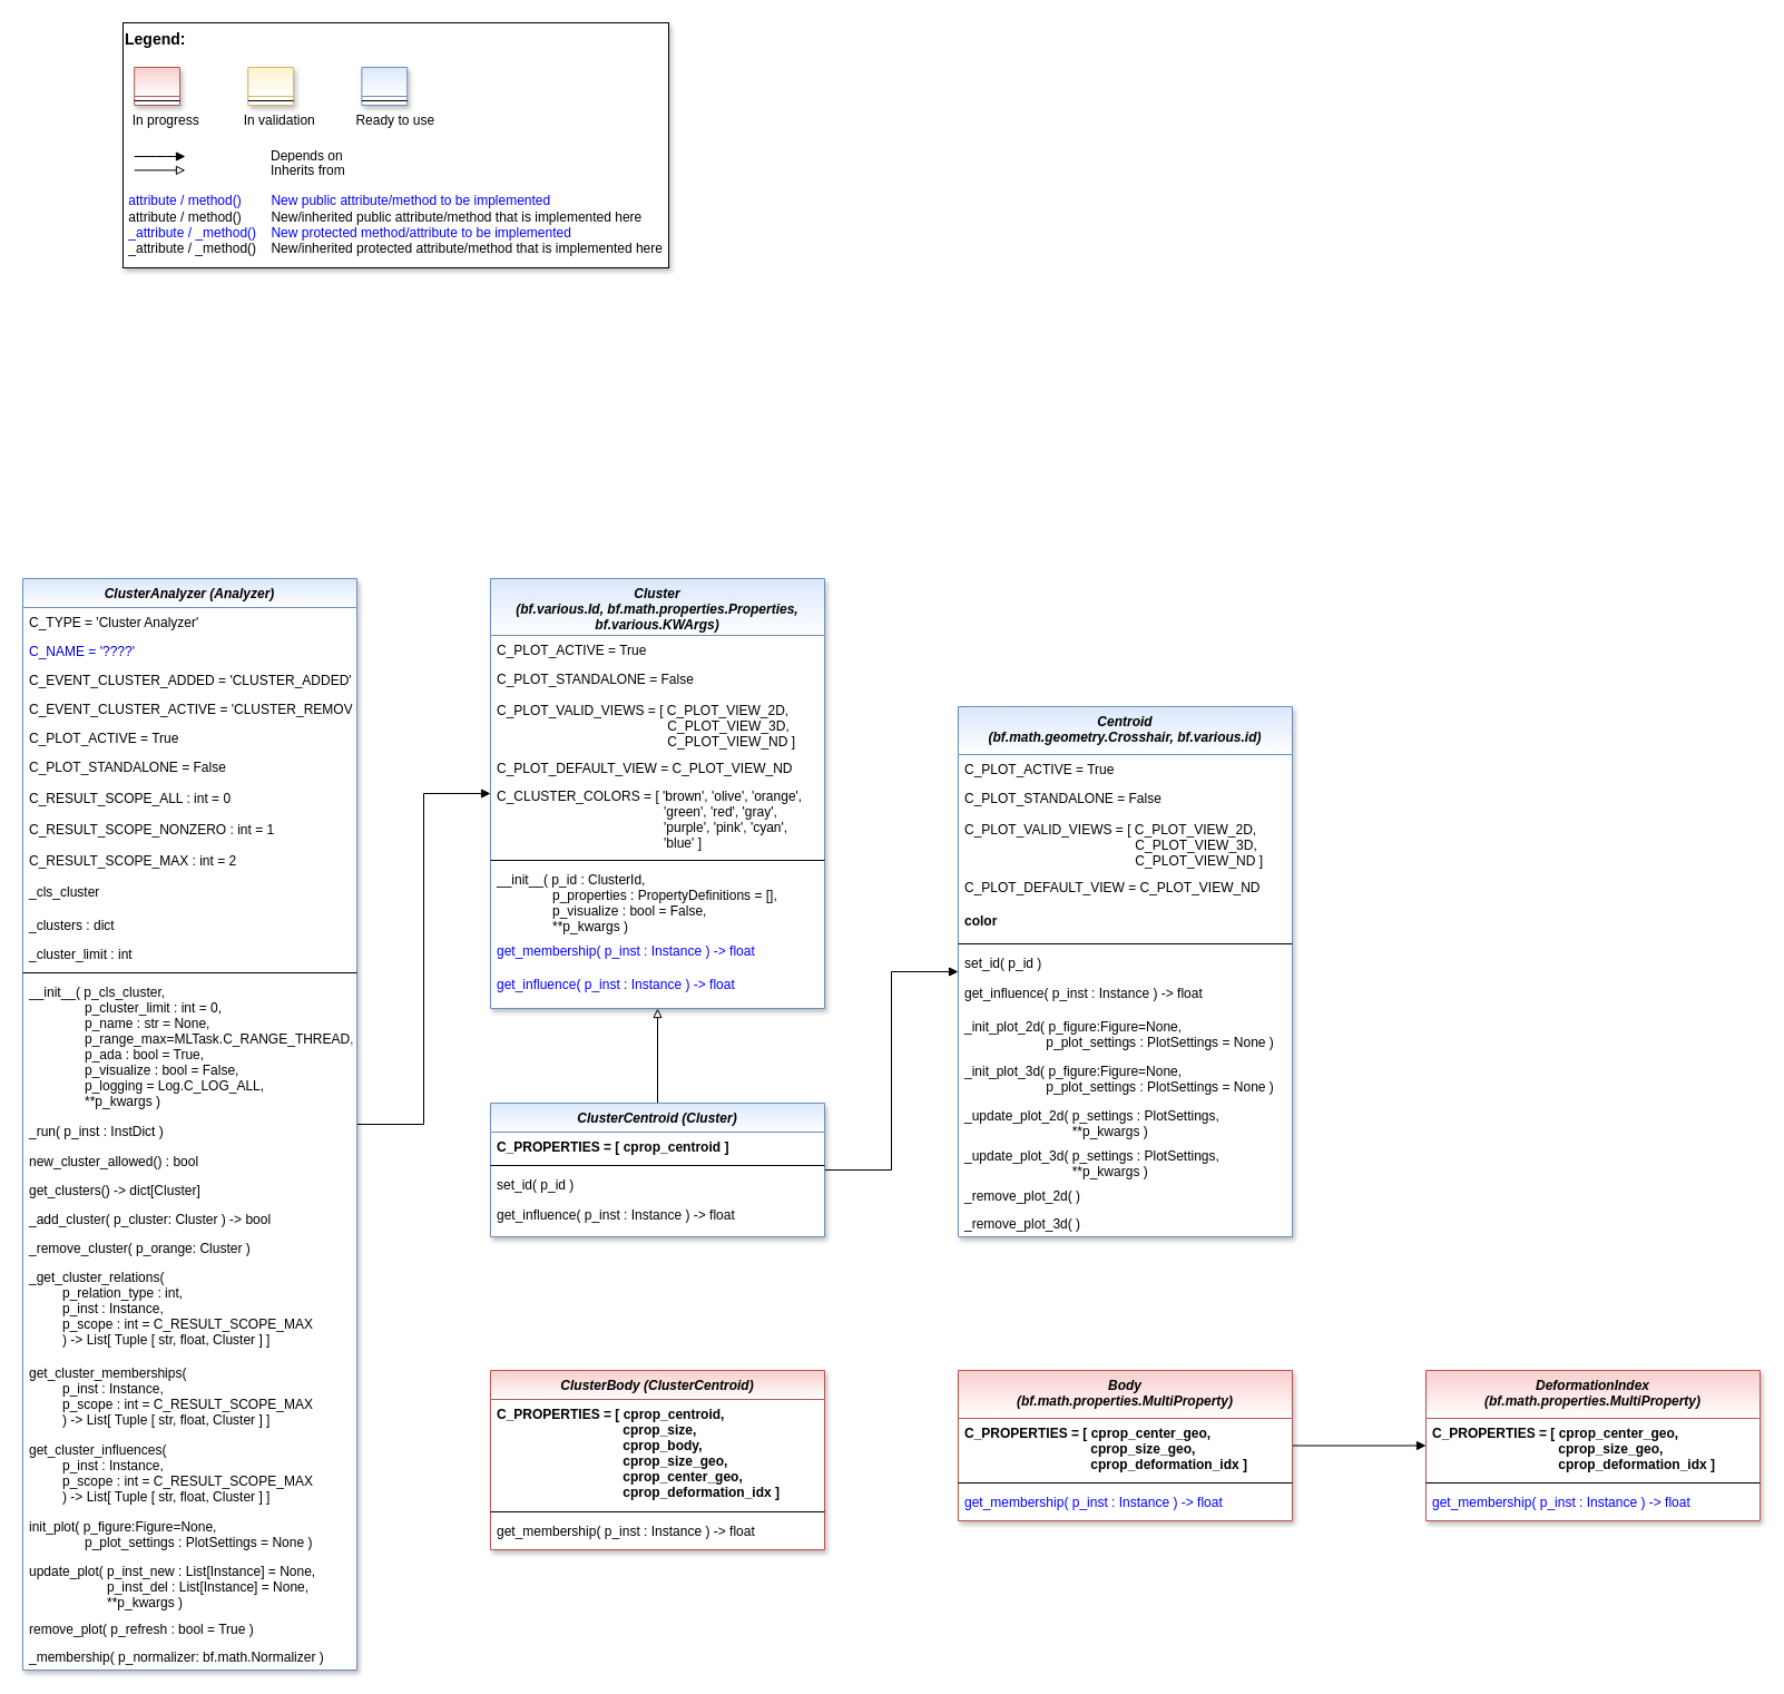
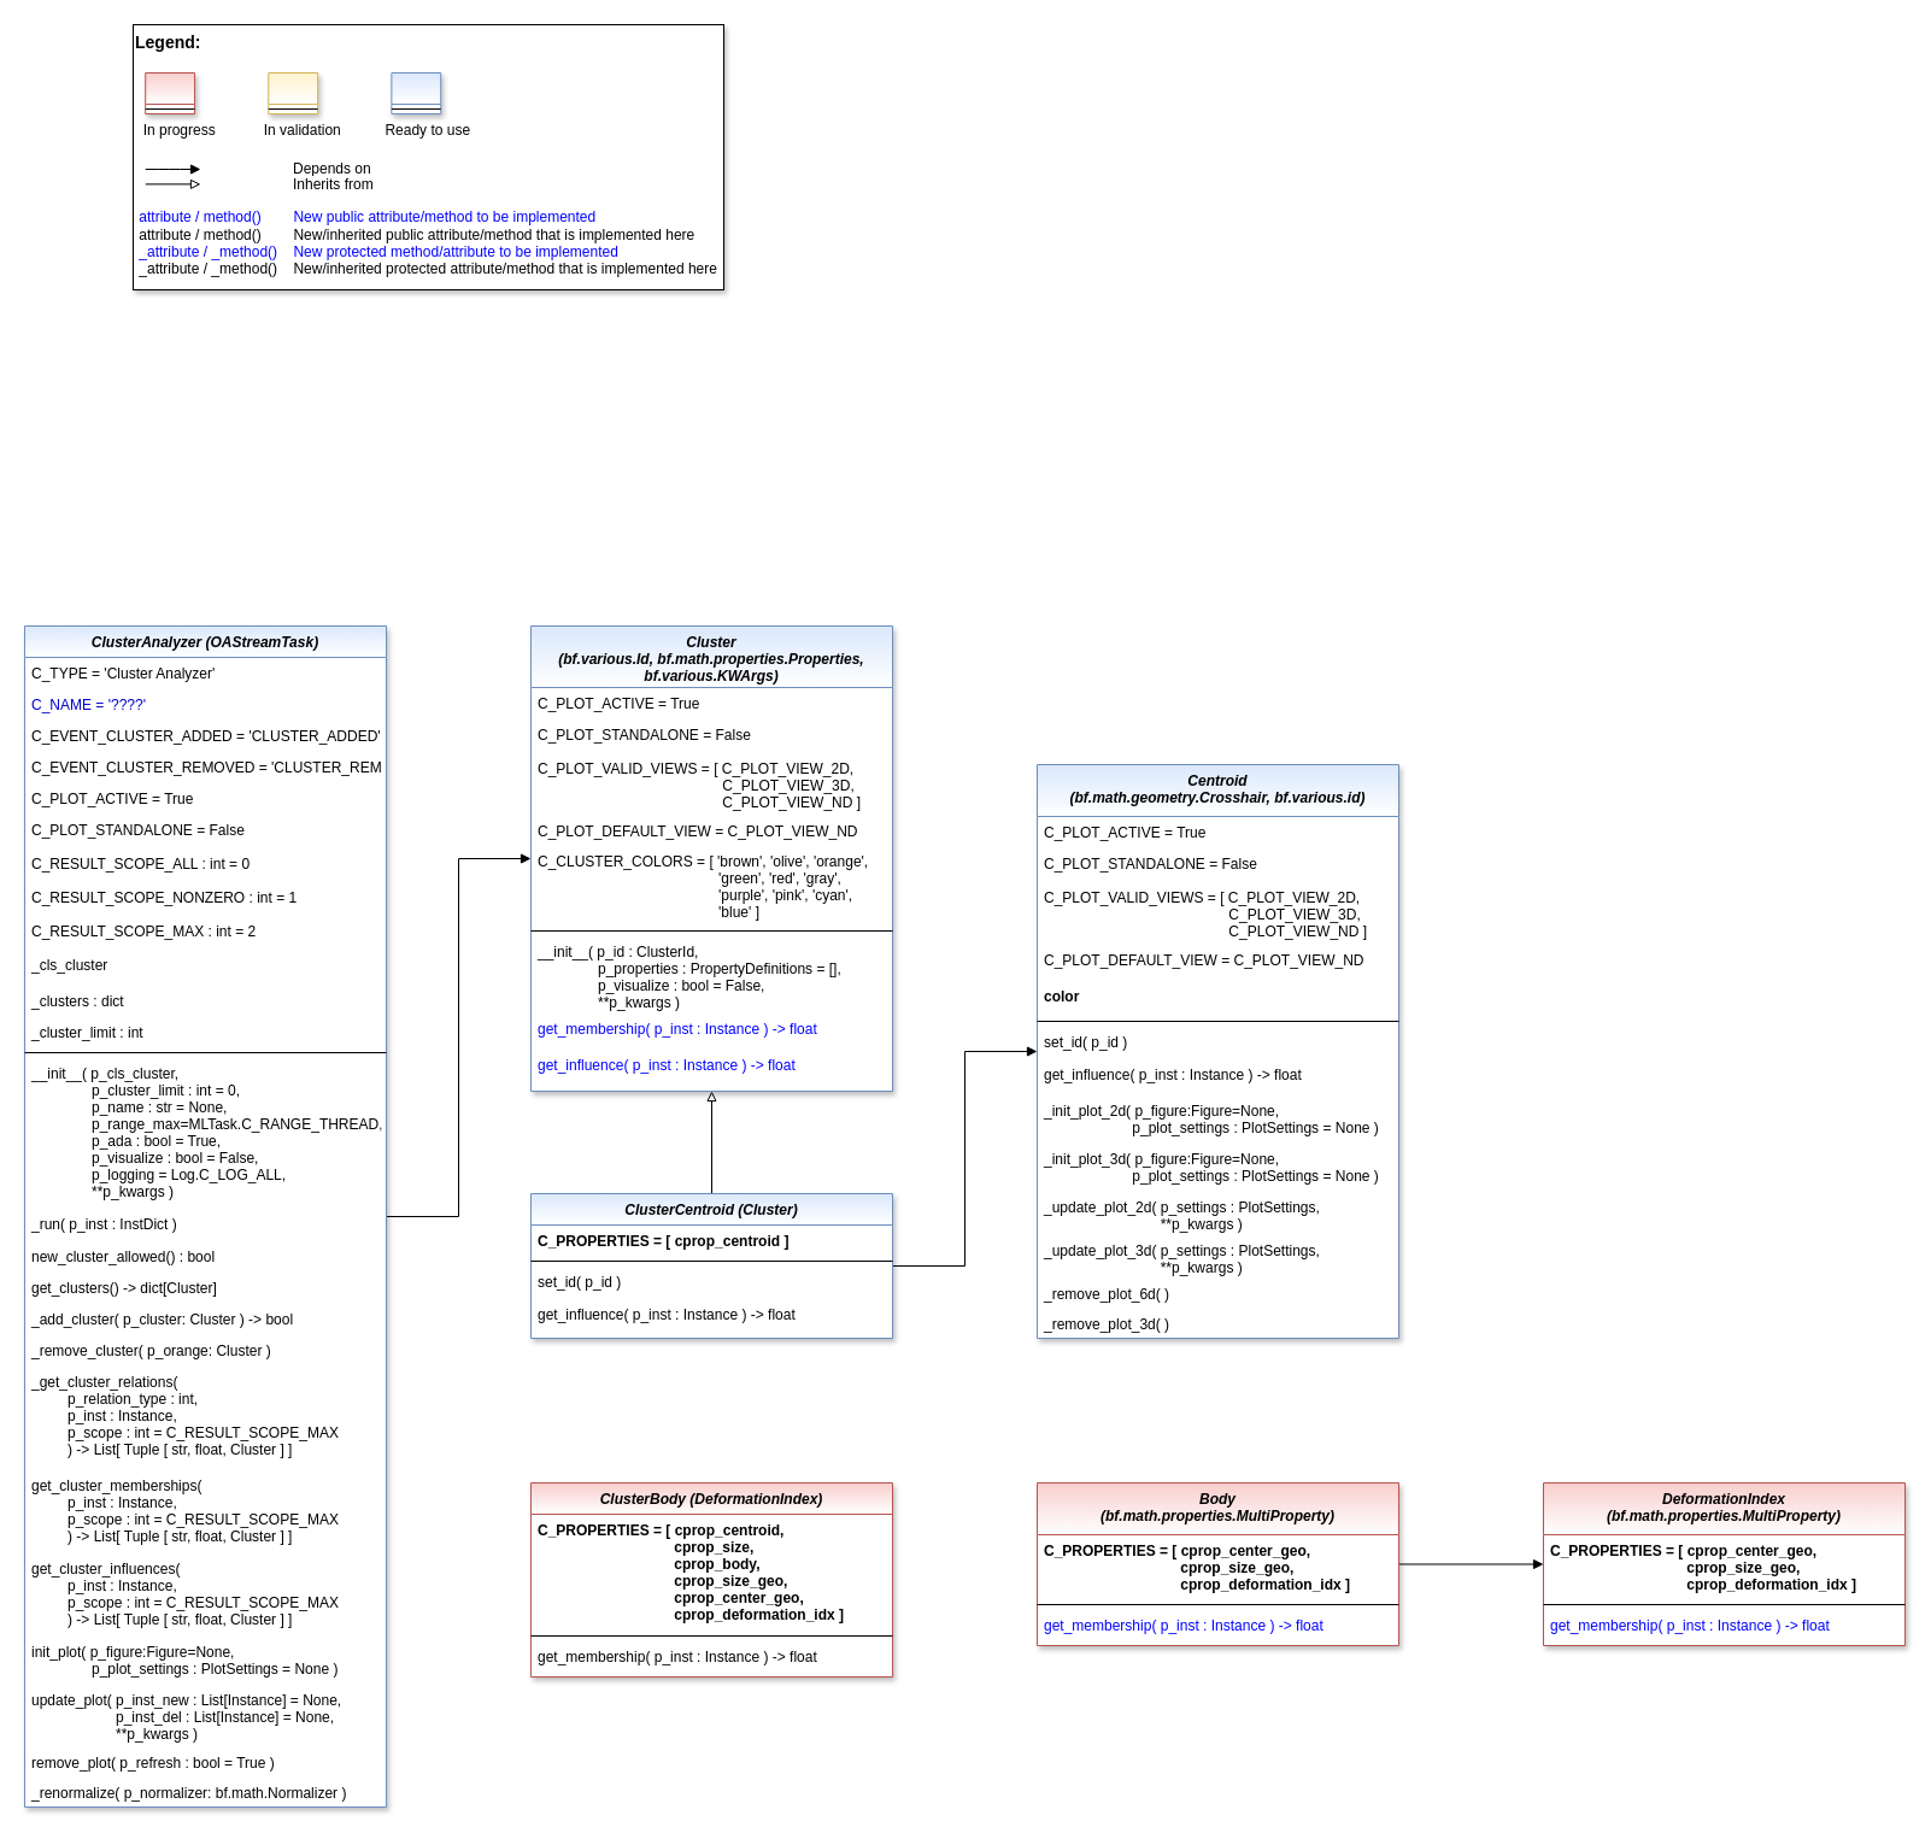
- <mxCell id="3" value="ClusterAnalyzer (Analyzer)" style="swimlane;fontStyle=3;align=center;verticalAlign=top;childLayout=stackLayout;horizontal=1;startSize=26;horizontalStack=0;resizeParent=1;resizeLast=0;collapsible=1;marginBottom=0;rounded=0;shadow=1;strokeWidth=1;fillColor=#dae8fc;strokeColor=#6c8ebf;swimlaneFillColor=#ffffff;gradientColor=#FFFFFF;" parent="1" vertex="1"><mxGeometry x="20" y="519" width="300" height="980" as="geometry"><mxRectangle x="230" y="140" width="160" height="26" as="alternateBounds" /></mxGeometry></mxCell>
+ <mxCell id="3" value="ClusterAnalyzer (OAStreamTask)" style="swimlane;fontStyle=3;align=center;verticalAlign=top;childLayout=stackLayout;horizontal=1;startSize=26;horizontalStack=0;resizeParent=1;resizeLast=0;collapsible=1;marginBottom=0;rounded=0;shadow=1;strokeWidth=1;fillColor=#dae8fc;strokeColor=#6c8ebf;swimlaneFillColor=#ffffff;gradientColor=#FFFFFF;" parent="1" vertex="1"><mxGeometry x="20" y="519" width="300" height="980" as="geometry"><mxRectangle x="230" y="140" width="160" height="26" as="alternateBounds" /></mxGeometry></mxCell>
- <mxCell id="7" value="C_EVENT_CLUSTER_ACTIVE = 'CLUSTER_REMOVED'" style="text;align=left;verticalAlign=top;spacingLeft=4;spacingRight=4;overflow=hidden;rotatable=0;points=[[0,0.5],[1,0.5]];portConstraint=eastwest;fontColor=default;" parent="3" vertex="1"><mxGeometry y="104" width="300" height="26" as="geometry" /></mxCell>
+ <mxCell id="7" value="C_EVENT_CLUSTER_REMOVED = 'CLUSTER_REMOVED'" style="text;align=left;verticalAlign=top;spacingLeft=4;spacingRight=4;overflow=hidden;rotatable=0;points=[[0,0.5],[1,0.5]];portConstraint=eastwest;fontColor=default;" parent="3" vertex="1"><mxGeometry y="104" width="300" height="26" as="geometry" /></mxCell>
- <mxCell id="74" value="_remove_plot_2d( )" style="text;align=left;verticalAlign=top;spacingLeft=4;spacingRight=4;overflow=hidden;rotatable=0;points=[[0,0.5],[1,0.5]];portConstraint=eastwest;fontColor=default;" parent="61" vertex="1"><mxGeometry y="426" width="300" height="25" as="geometry" /></mxCell>
+ <mxCell id="74" value="_remove_plot_6d( )" style="text;align=left;verticalAlign=top;spacingLeft=4;spacingRight=4;overflow=hidden;rotatable=0;points=[[0,0.5],[1,0.5]];portConstraint=eastwest;fontColor=default;" parent="61" vertex="1"><mxGeometry y="426" width="300" height="25" as="geometry" /></mxCell>
- <mxCell id="57" value="ClusterBody (ClusterCentroid)" style="swimlane;fontStyle=3;align=center;verticalAlign=top;childLayout=stackLayout;horizontal=1;startSize=26;horizontalStack=0;resizeParent=1;resizeLast=0;collapsible=1;marginBottom=0;rounded=0;shadow=1;strokeWidth=1;fillColor=#f8cecc;strokeColor=#b85450;swimlaneFillColor=#ffffff;gradientColor=#FFFFFF;" parent="1" vertex="1"><mxGeometry x="440" y="1230" width="300" height="161" as="geometry"><mxRectangle x="230" y="140" width="160" height="26" as="alternateBounds" /></mxGeometry></mxCell>
+ <mxCell id="57" value="ClusterBody (DeformationIndex)" style="swimlane;fontStyle=3;align=center;verticalAlign=top;childLayout=stackLayout;horizontal=1;startSize=26;horizontalStack=0;resizeParent=1;resizeLast=0;collapsible=1;marginBottom=0;rounded=0;shadow=1;strokeWidth=1;fillColor=#f8cecc;strokeColor=#b85450;swimlaneFillColor=#ffffff;gradientColor=#FFFFFF;" parent="1" vertex="1"><mxGeometry x="440" y="1230" width="300" height="161" as="geometry"><mxRectangle x="230" y="140" width="160" height="26" as="alternateBounds" /></mxGeometry></mxCell>
- <mxCell id="29" value="_membership( p_normalizer: bf.math.Normalizer )" style="text;align=left;verticalAlign=top;spacingLeft=4;spacingRight=4;overflow=hidden;rotatable=0;points=[[0,0.5],[1,0.5]];portConstraint=eastwest;fontColor=default;" parent="3" vertex="1"><mxGeometry y="955" width="300" height="25" as="geometry" /></mxCell>
+ <mxCell id="29" value="_renormalize( p_normalizer: bf.math.Normalizer )" style="text;align=left;verticalAlign=top;spacingLeft=4;spacingRight=4;overflow=hidden;rotatable=0;points=[[0,0.5],[1,0.5]];portConstraint=eastwest;fontColor=default;" parent="3" vertex="1"><mxGeometry y="955" width="300" height="25" as="geometry" /></mxCell>
